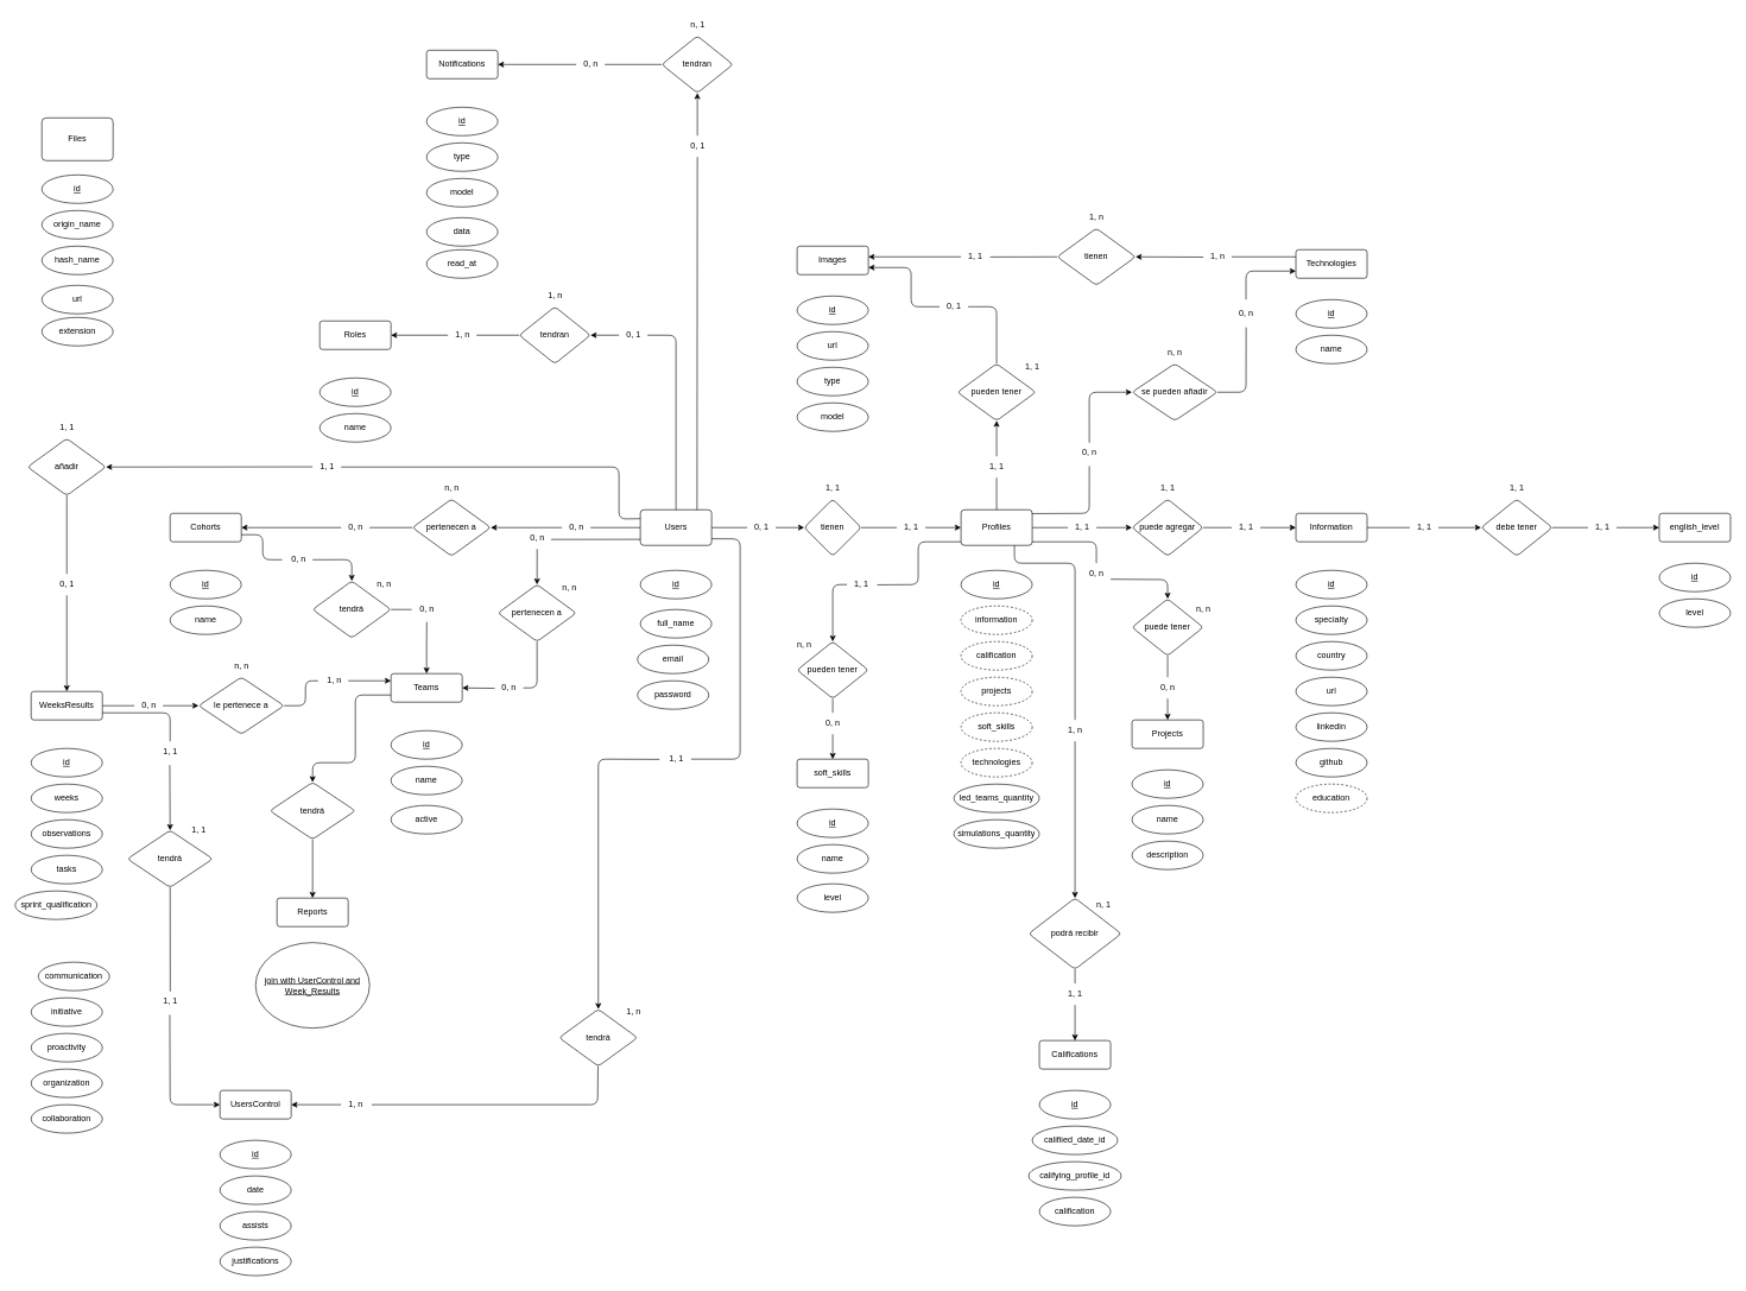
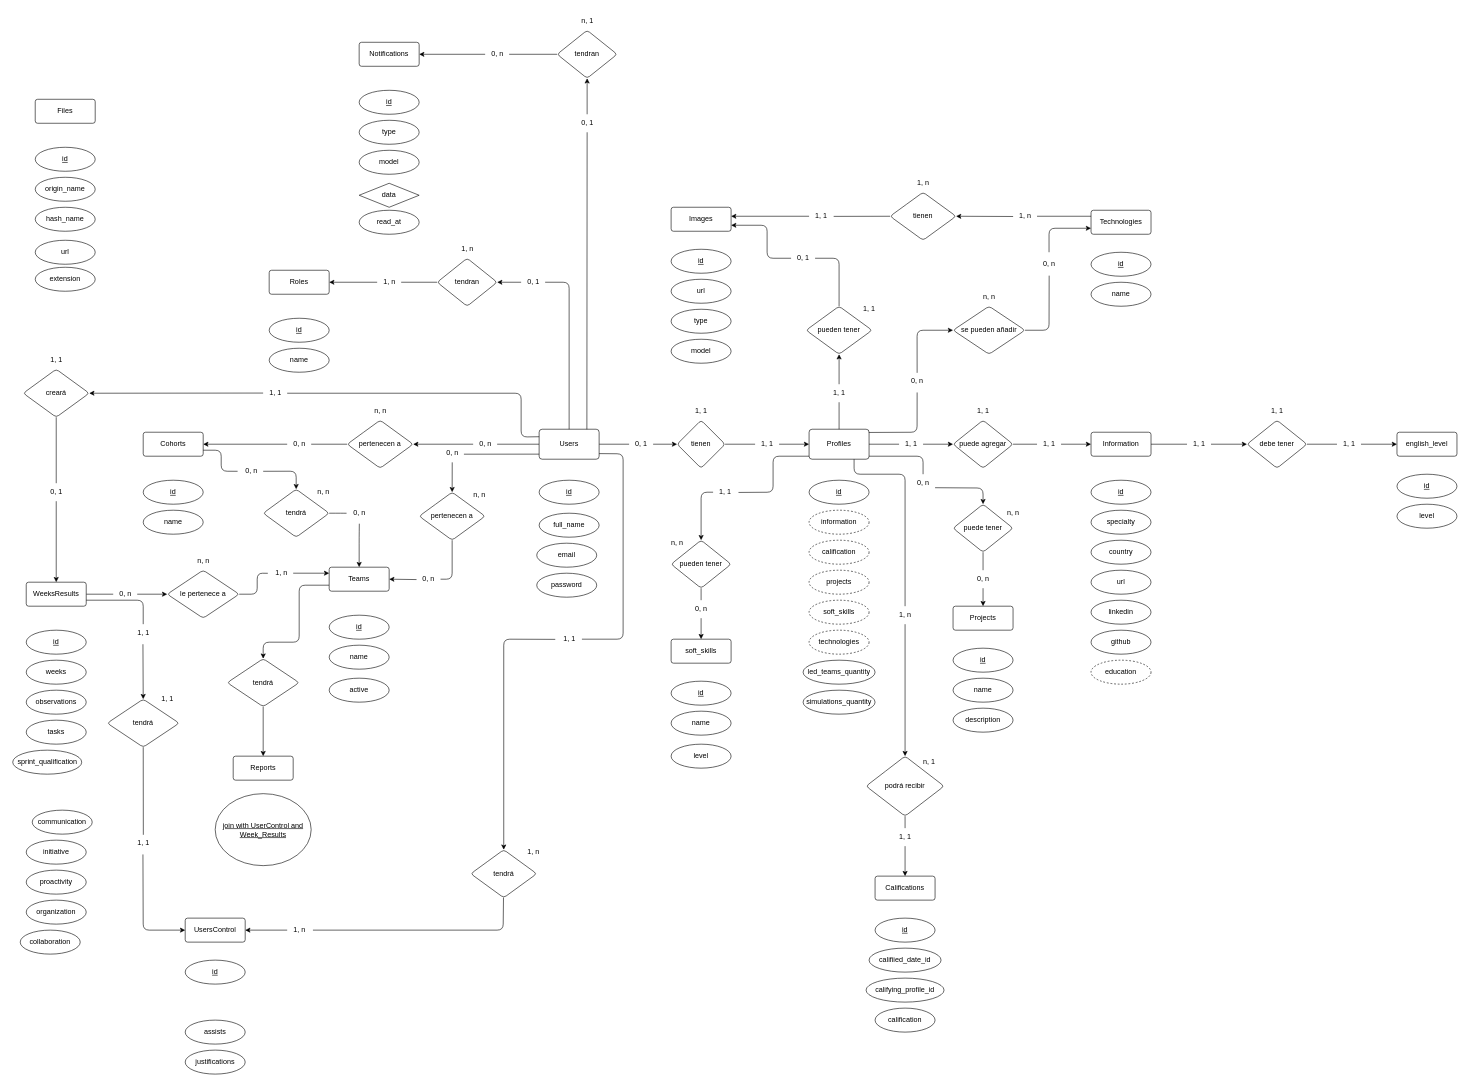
- <mxCell id="170" value="Files" style="rounded=1;arcSize=10;whiteSpace=wrap;html=1;align=center;" parent="1" vertex="1"><mxGeometry x="58" y="165" width="100" height="60" as="geometry" /></mxCell>
+ <mxCell id="170" value="Files" style="rounded=1;arcSize=10;whiteSpace=wrap;html=1;align=center;" parent="1" vertex="1"><mxGeometry x="58" y="165" width="100" height="40" as="geometry" /></mxCell>
- <mxCell id="147" value="data" style="ellipse;whiteSpace=wrap;html=1;align=center;rounded=1;" parent="1" vertex="1"><mxGeometry x="598" y="305" width="100" height="40" as="geometry" /></mxCell>
+ <mxCell id="147" value="data" style="rhombus;whiteSpace=wrap;html=1;align=center;" parent="1" vertex="1"><mxGeometry x="598" y="305" width="100" height="40" as="geometry" /></mxCell>
- <mxCell id="157" value="añadir" style="rhombus;whiteSpace=wrap;html=1;rounded=1;arcSize=10;" parent="1" vertex="1"><mxGeometry x="38" y="615" width="110" height="80" as="geometry" /></mxCell>
+ <mxCell id="157" value="creará" style="rhombus;whiteSpace=wrap;html=1;rounded=1;arcSize=10;" parent="1" vertex="1"><mxGeometry x="38" y="615" width="110" height="80" as="geometry" /></mxCell>
- <mxCell id="226" value="&lt;span lang=&quot;en&quot; class=&quot;HwtZe&quot;&gt;collaboration&lt;/span&gt;" style="ellipse;whiteSpace=wrap;html=1;align=center;rounded=1;" vertex="1" parent="1"><mxGeometry x="43" y="1550" width="100" height="40" as="geometry" /></mxCell>
+ <mxCell id="226" value="&lt;span lang=&quot;en&quot; class=&quot;HwtZe&quot;&gt;collaboration&lt;/span&gt;" style="ellipse;whiteSpace=wrap;html=1;align=center;rounded=1;" vertex="1" parent="1"><mxGeometry x="33" y="1550" width="100" height="40" as="geometry" /></mxCell>
- <mxCell id="200" value="date" style="ellipse;whiteSpace=wrap;html=1;align=center;rounded=1;" parent="1" vertex="1"><mxGeometry x="308" y="1650" width="100" height="40" as="geometry" /></mxCell>
